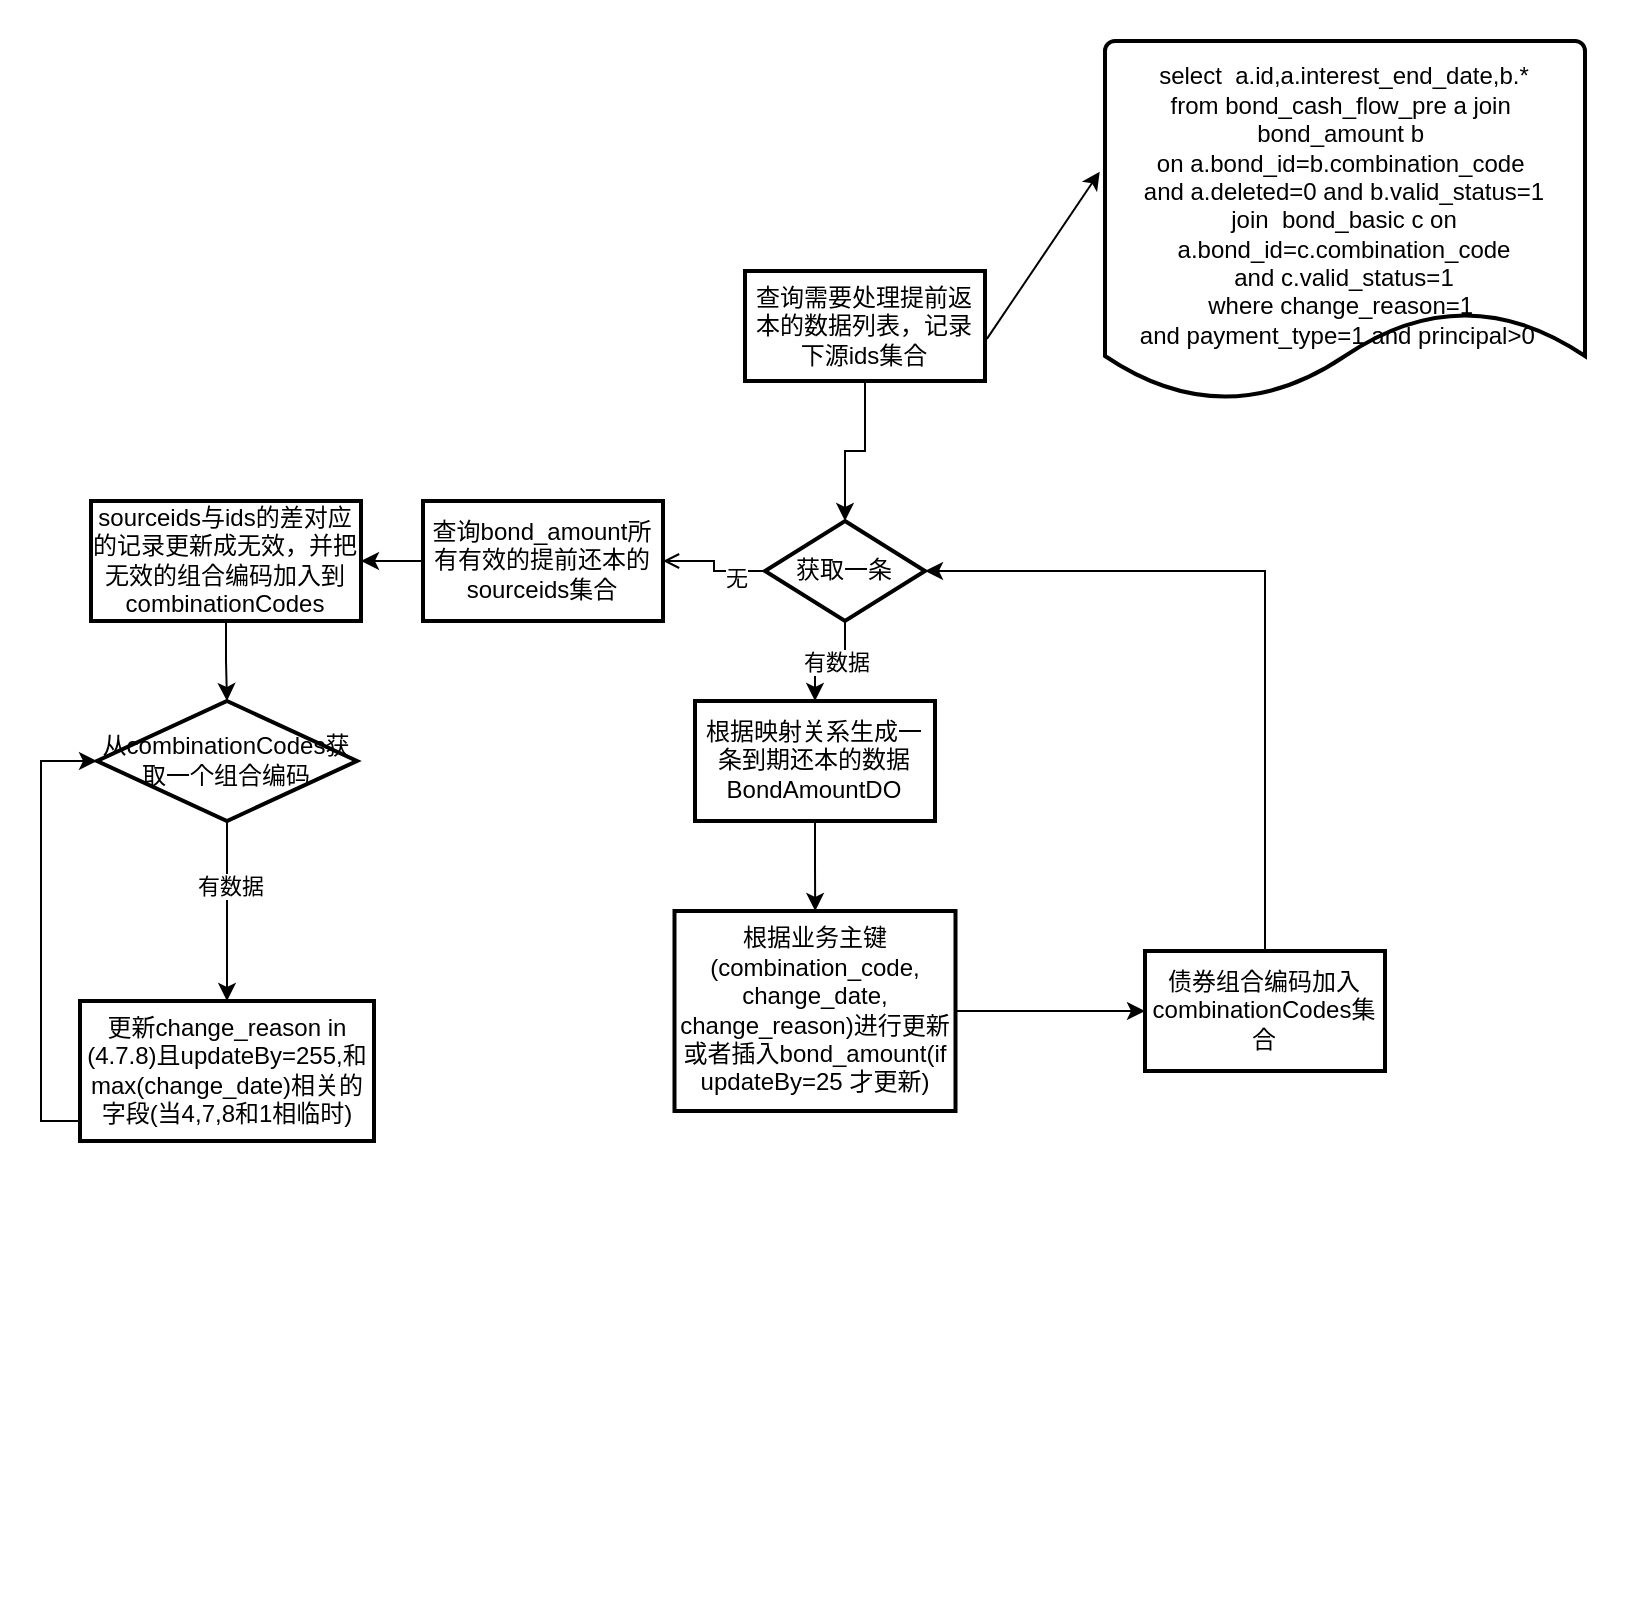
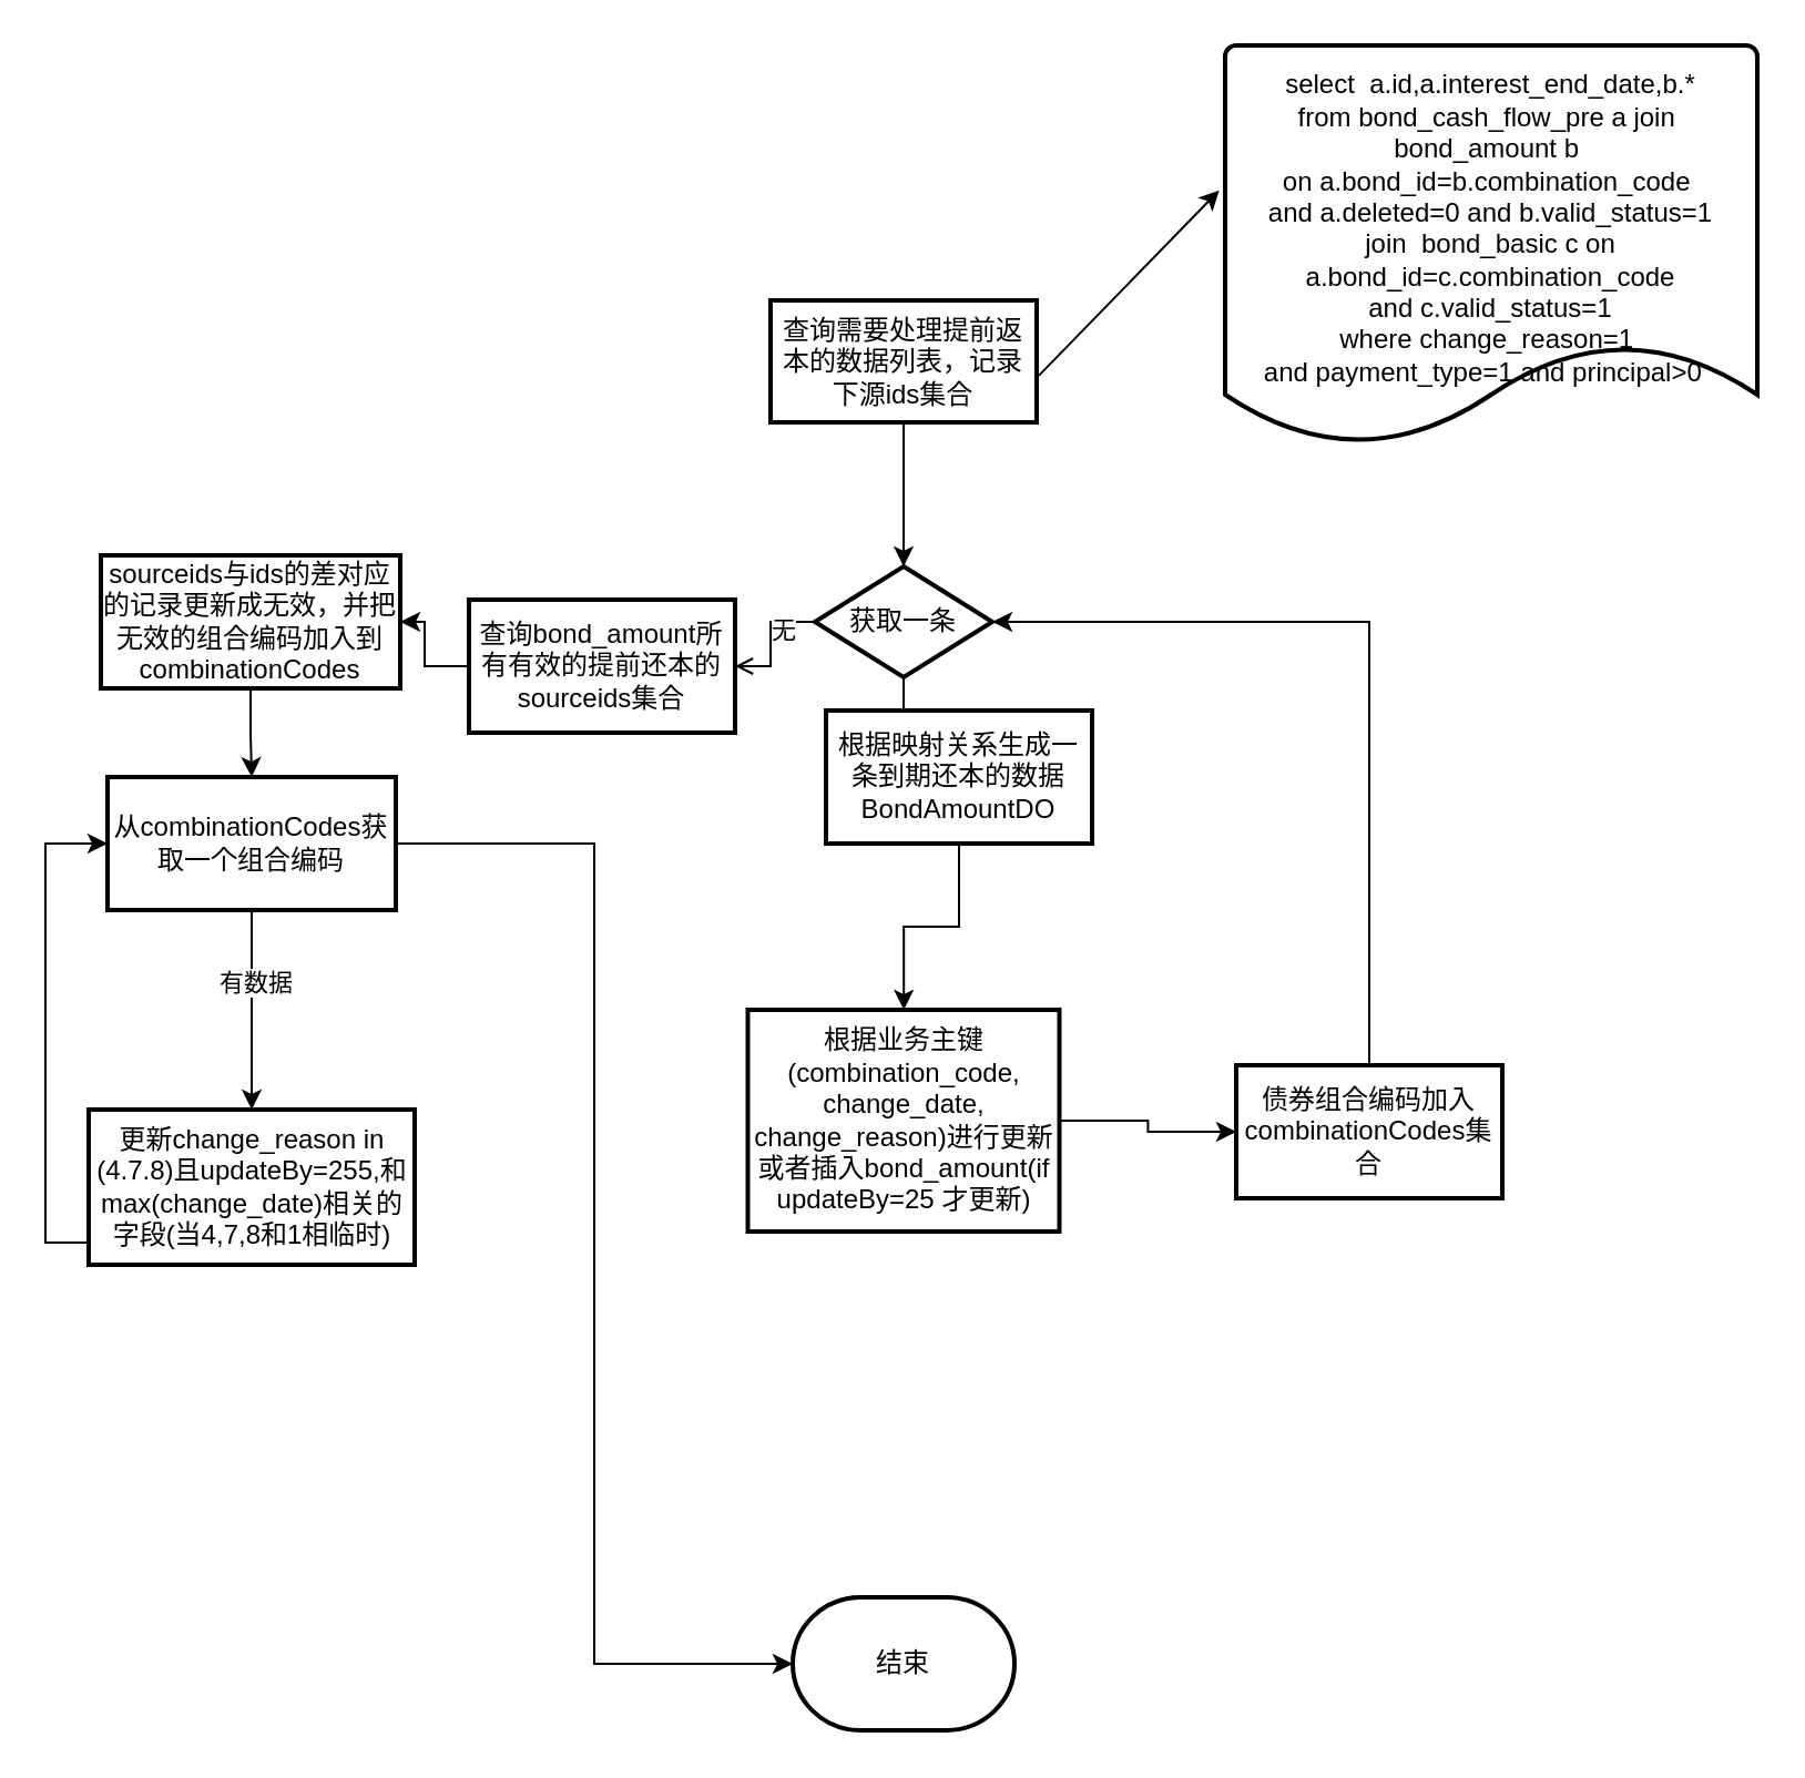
- <mxCell id="3" value="查询需要处理提前返本的数据列表，记录下源ids集合" style="whiteSpace=wrap;html=1;strokeWidth=2;" vertex="1" parent="1"><mxGeometry x="372" y="135" width="120" height="55" as="geometry" /></mxCell>
+ <mxCell id="3" value="查询需要处理提前返本的数据列表，记录下源ids集合" style="whiteSpace=wrap;html=1;strokeWidth=2;" vertex="1" parent="1"><mxGeometry x="347" y="135" width="120" height="55" as="geometry" /></mxCell>
- <mxCell id="25" value="查询bond_amount所有有效的提前还本的&lt;br&gt;sourceids集合" style="whiteSpace=wrap;html=1;strokeWidth=2;" vertex="1" parent="1"><mxGeometry x="211" y="250" width="120" height="60" as="geometry" /></mxCell>
+ <mxCell id="25" value="查询bond_amount所有有效的提前还本的&lt;br&gt;sourceids集合" style="whiteSpace=wrap;html=1;strokeWidth=2;" vertex="1" parent="1"><mxGeometry x="211" y="270" width="120" height="60" as="geometry" /></mxCell>
- <mxCell id="10" value="获取一条" style="rhombus;whiteSpace=wrap;html=1;strokeWidth=2;" vertex="1" parent="1"><mxGeometry x="382" y="260" width="80" height="50" as="geometry" /></mxCell>
+ <mxCell id="10" value="获取一条" style="rhombus;whiteSpace=wrap;html=1;strokeWidth=2;" vertex="1" parent="1"><mxGeometry x="367" y="255" width="80" height="50" as="geometry" /></mxCell>
- <mxCell id="21" value="从combinationCodes获&lt;br&gt;取一个组合编码" style="rhombus;whiteSpace=wrap;html=1;strokeWidth=2;" vertex="1" parent="1"><mxGeometry x="48" y="350" width="130" height="60" as="geometry" /></mxCell>
+ <mxCell id="21" value="从combinationCodes获&lt;br&gt;取一个组合编码" style="whiteSpace=wrap;html=1;strokeWidth=2;rounded=0;" vertex="1" parent="1"><mxGeometry x="48" y="350" width="130" height="60" as="geometry" /></mxCell>
- <mxCell id="12" value="根据映射关系生成一条到期还本的数据BondAmountDO" style="whiteSpace=wrap;html=1;strokeWidth=2;" vertex="1" parent="1"><mxGeometry x="347" y="350" width="120" height="60" as="geometry" /></mxCell>
+ <mxCell id="12" value="根据映射关系生成一条到期还本的数据BondAmountDO" style="whiteSpace=wrap;html=1;strokeWidth=2;" vertex="1" parent="1"><mxGeometry x="372" y="320" width="120" height="60" as="geometry" /></mxCell>
- <mxCell id="17" value="债券组合编码加入combinationCodes集合" style="whiteSpace=wrap;html=1;strokeWidth=2;" vertex="1" parent="1"><mxGeometry x="572" y="475" width="120" height="60" as="geometry" /></mxCell>
+ <mxCell id="17" value="债券组合编码加入combinationCodes集合" style="whiteSpace=wrap;html=1;strokeWidth=2;" vertex="1" parent="1"><mxGeometry x="557" y="480" width="120" height="60" as="geometry" /></mxCell>
+ <mxCell id="20" value="" style="edgeStyle=orthogonalEdgeStyle;rounded=0;orthogonalLoop=1;jettySize=auto;html=1;entryX=0;entryY=0.5;entryDx=0;entryDy=0;entryPerimeter=0;" edge="1" parent="1" source="21" target="13"><mxGeometry relative="1" as="geometry"><mxPoint x="263" y="380" as="targetPoint" /></mxGeometry></mxCell>
+ <mxCell id="13" value="结束" style="strokeWidth=2;html=1;shape=mxgraph.flowchart.terminator;whiteSpace=wrap;" vertex="1" parent="1"><mxGeometry x="357" y="720" width="100" height="60" as="geometry" /></mxCell>
